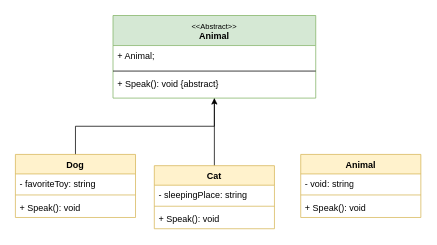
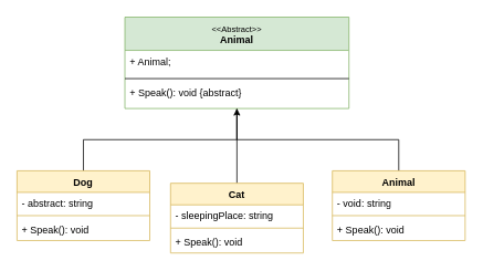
- <mxCell id="2" value="" style="edgeStyle=orthogonalEdgeStyle;rounded=0;orthogonalLoop=1;jettySize=auto;html=1;" parent="1" source="9" target="5" edge="1"><mxGeometry relative="1" as="geometry"><mxPoint x="100" y="250" as="sourcePoint" /></mxGeometry></mxCell>
+ <mxCell id="2" value="" style="edgeStyle=orthogonalEdgeStyle;rounded=0;orthogonalLoop=1;jettySize=auto;html=1;endArrow=none;" parent="1" source="9" target="5" edge="1"><mxGeometry relative="1" as="geometry"><mxPoint x="100" y="250" as="sourcePoint" /></mxGeometry></mxCell>
+ <mxCell id="4" style="edgeStyle=orthogonalEdgeStyle;rounded=0;orthogonalLoop=1;jettySize=auto;html=1;exitX=0.5;exitY=0;exitDx=0;exitDy=0;" parent="1" source="17" target="5" edge="1"><mxGeometry relative="1" as="geometry" /></mxCell>
- <mxCell id="10" value="- favoriteToy: string" style="text;strokeColor=none;fillColor=none;align=left;verticalAlign=top;spacingLeft=4;spacingRight=4;overflow=hidden;rotatable=0;points=[[0,0.5],[1,0.5]];portConstraint=eastwest;whiteSpace=wrap;html=1;" parent="9" vertex="1"><mxGeometry y="26" width="160" height="24" as="geometry" /></mxCell>
+ <mxCell id="10" value="- abstract: string" style="text;strokeColor=none;fillColor=none;align=left;verticalAlign=top;spacingLeft=4;spacingRight=4;overflow=hidden;rotatable=0;points=[[0,0.5],[1,0.5]];portConstraint=eastwest;whiteSpace=wrap;html=1;" parent="9" vertex="1"><mxGeometry y="26" width="160" height="24" as="geometry" /></mxCell>
